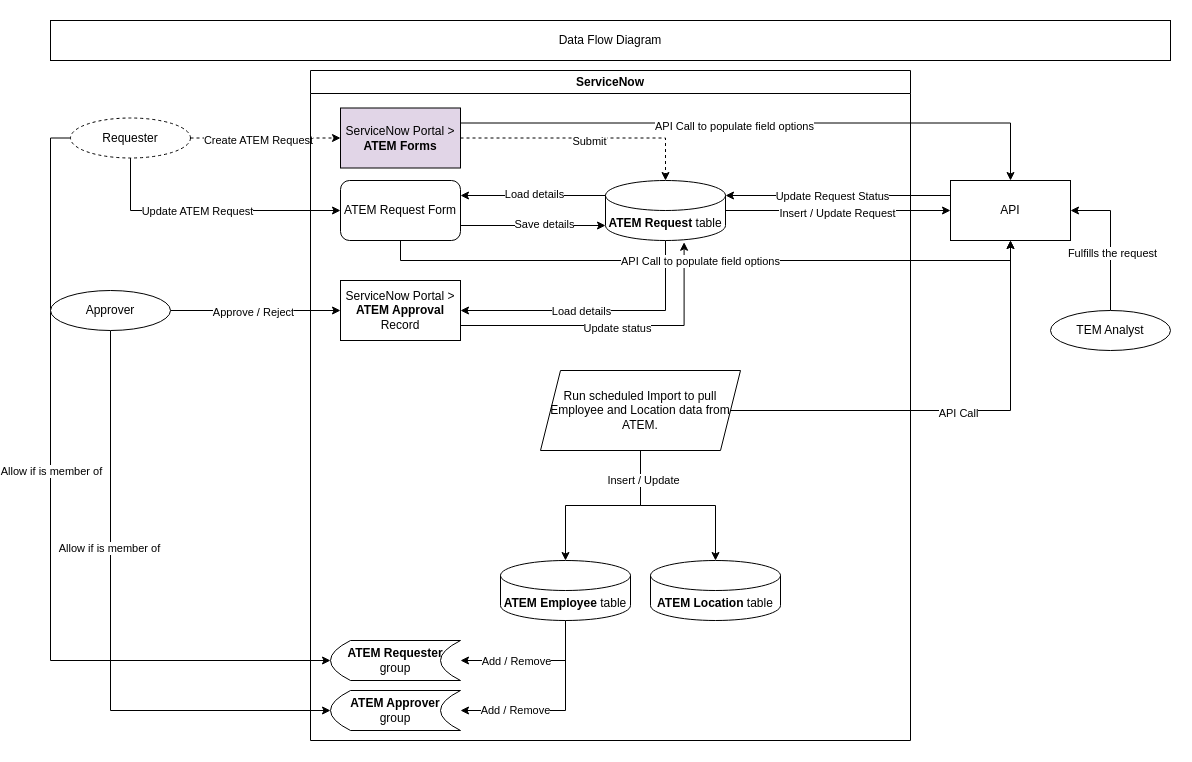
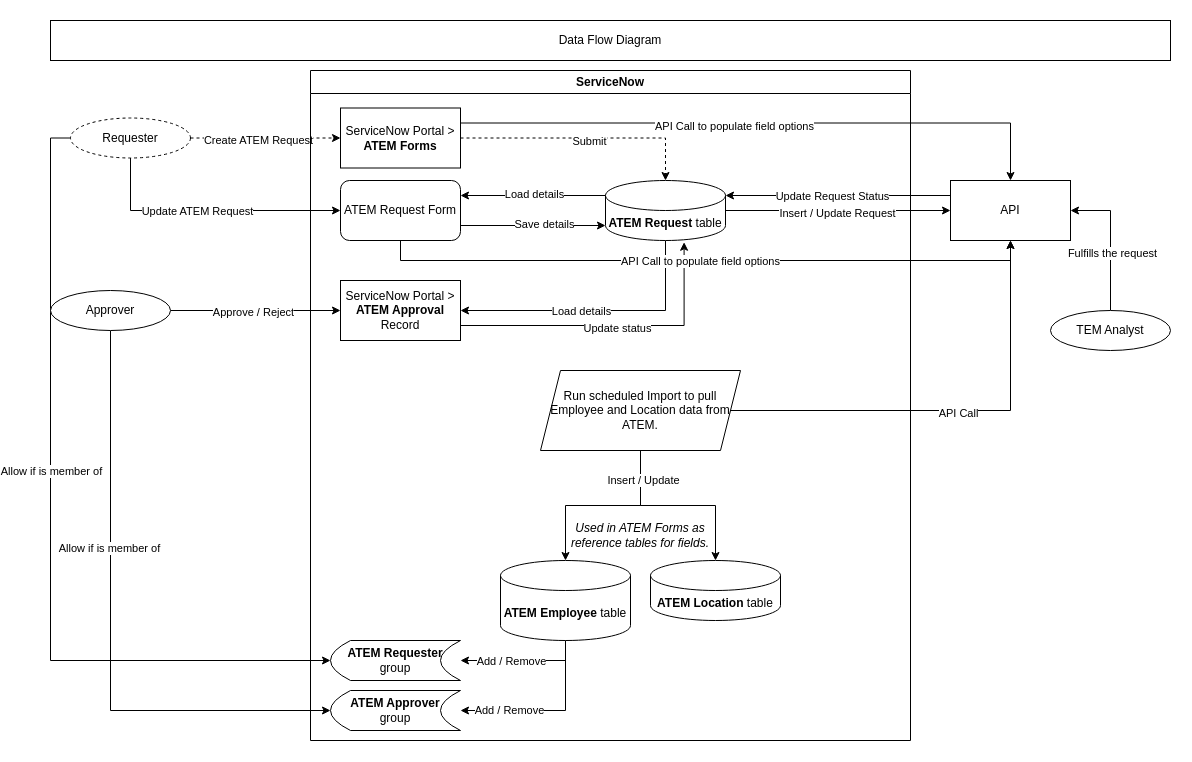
- <mxCell id="12" value="ServiceNow Portal &amp;gt; &lt;b&gt;ATEM Forms&lt;/b&gt;" style="whiteSpace=wrap;html=1;align=center;fillColor=#e1d5e7;" parent="9" vertex="1"><mxGeometry x="30" y="37.5" width="120" height="60" as="geometry" /></mxCell>
+ <mxCell id="12" value="ServiceNow Portal &amp;gt; &lt;b&gt;ATEM Forms&lt;/b&gt;" style="whiteSpace=wrap;html=1;align=center;" parent="9" vertex="1"><mxGeometry x="30" y="37.5" width="120" height="60" as="geometry" /></mxCell>
+ <mxCell id="30" value="&lt;i&gt;Used in ATEM Forms as reference tables for fields.&lt;/i&gt;" style="text;html=1;align=center;verticalAlign=middle;whiteSpace=wrap;rounded=0;" parent="9" vertex="1"><mxGeometry x="255" y="450" width="150" height="30" as="geometry" /></mxCell>
- <mxCell id="23" value="&lt;b&gt;ATEM Employee&lt;/b&gt; table" style="shape=cylinder3;whiteSpace=wrap;html=1;boundedLbl=1;backgroundOutline=1;size=15;" parent="9" vertex="1"><mxGeometry x="190" y="490" width="130" height="60" as="geometry" /></mxCell>
+ <mxCell id="23" value="&lt;b&gt;ATEM Employee&lt;/b&gt; table" style="shape=cylinder3;whiteSpace=wrap;html=1;boundedLbl=1;backgroundOutline=1;size=15;" parent="9" vertex="1"><mxGeometry x="190" y="490" width="130" height="80" as="geometry" /></mxCell>
